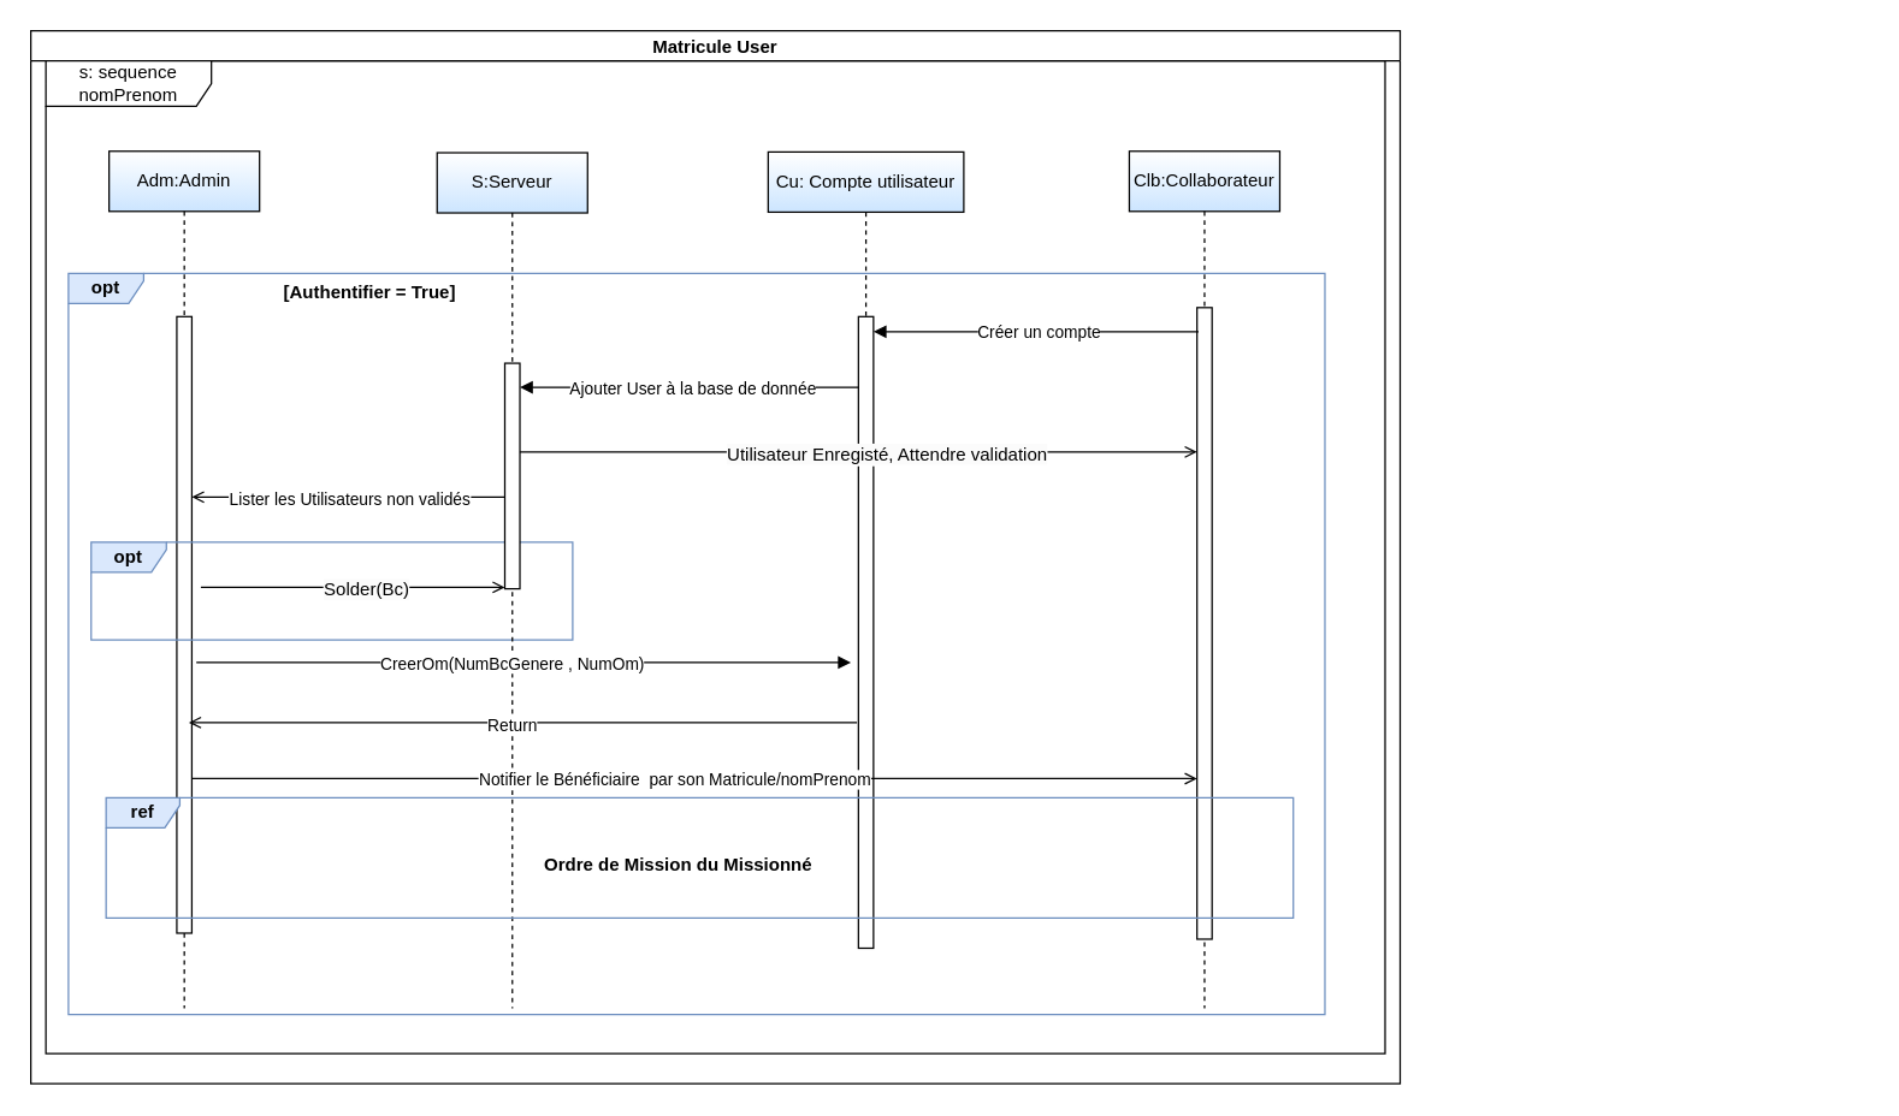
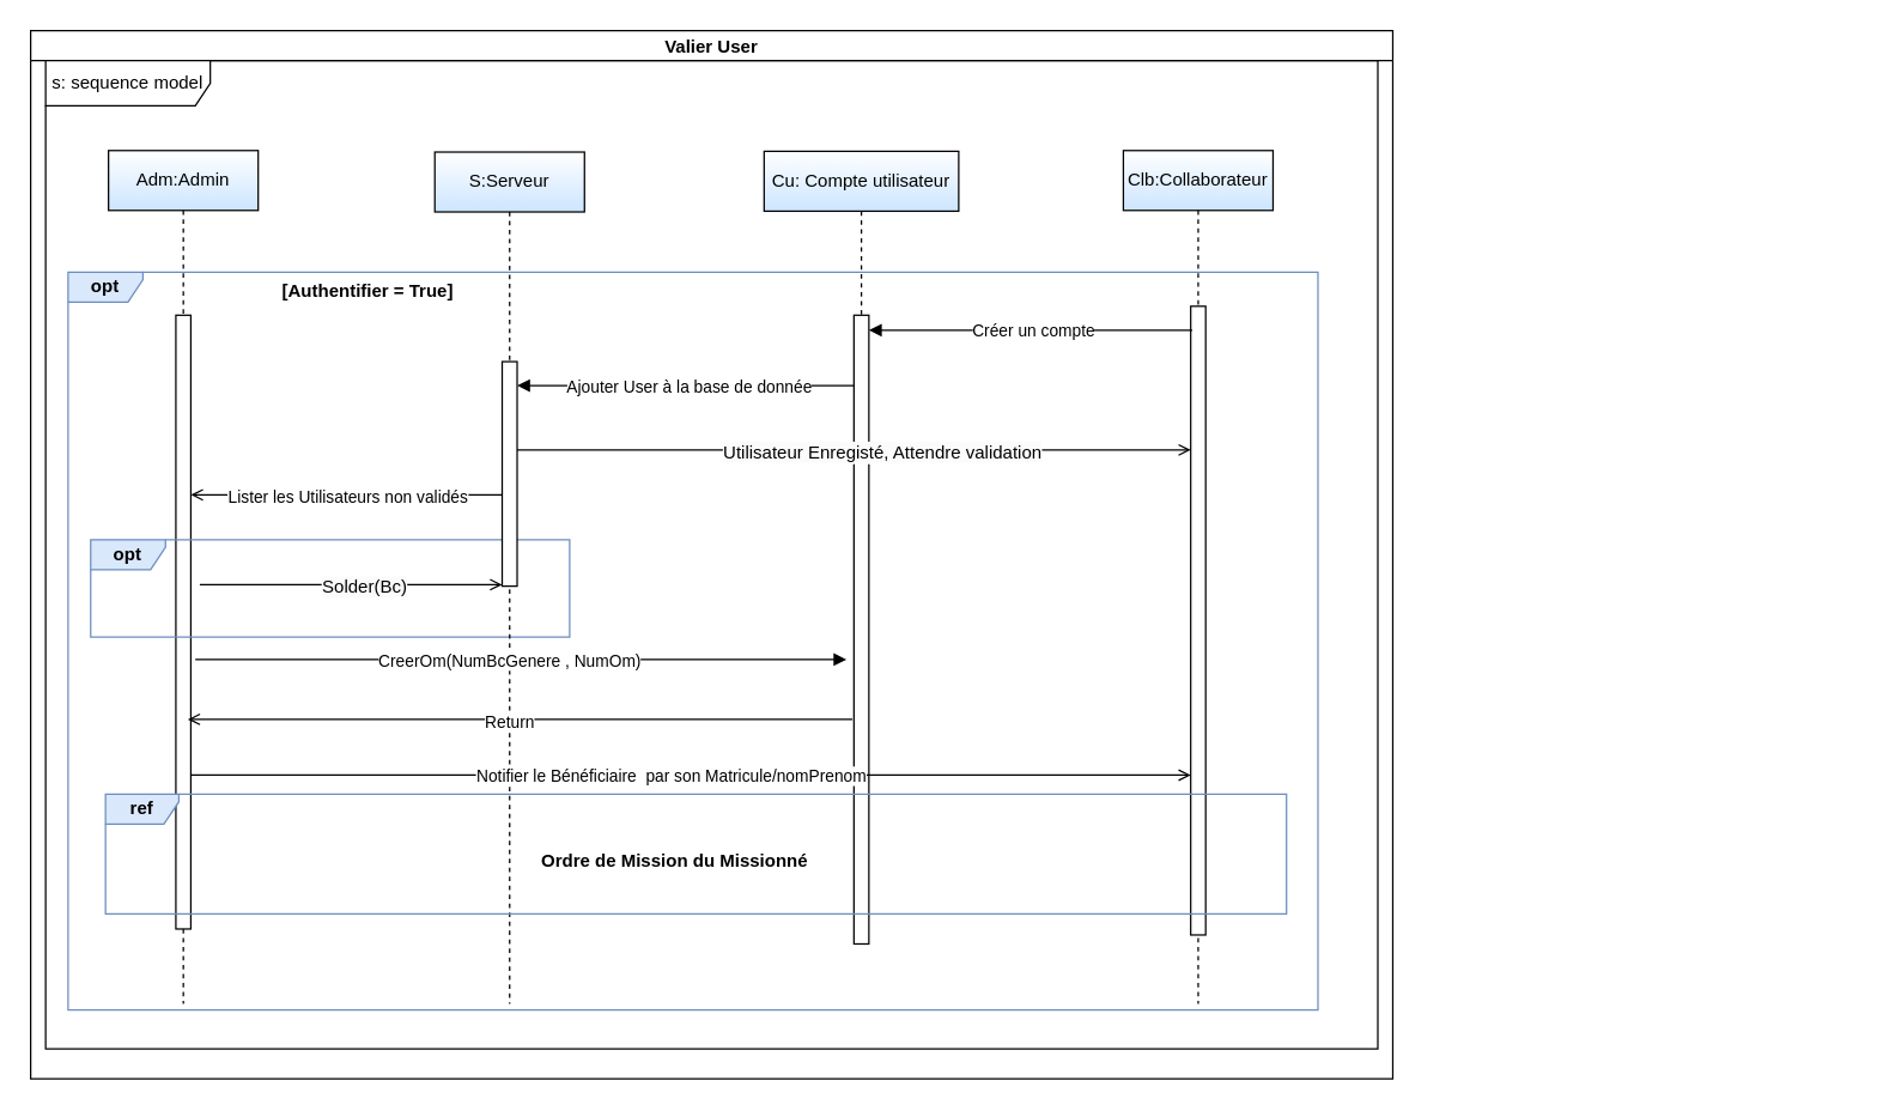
- <mxCell id="27" value="Matricule User" style="swimlane;startSize=20;" vertex="1" parent="1"><mxGeometry x="20" y="20" width="910" height="700" as="geometry"><mxRectangle x="-10" y="-30" width="90" height="30" as="alternateBounds" /></mxGeometry></mxCell>
+ <mxCell id="27" value="Valier User" style="swimlane;startSize=20;" vertex="1" parent="1"><mxGeometry x="20" y="20" width="910" height="700" as="geometry"><mxRectangle x="-10" y="-30" width="90" height="30" as="alternateBounds" /></mxGeometry></mxCell>
- <mxCell id="28" value="s: sequence nomPrenom" style="shape=umlFrame;whiteSpace=wrap;html=1;pointerEvents=0;width=110;height=30;" vertex="1" parent="27"><mxGeometry x="10" y="20" width="890" height="660" as="geometry" /></mxCell>
+ <mxCell id="28" value="s: sequence model" style="shape=umlFrame;whiteSpace=wrap;html=1;pointerEvents=0;width=110;height=30;" vertex="1" parent="27"><mxGeometry x="10" y="20" width="890" height="660" as="geometry" /></mxCell>
